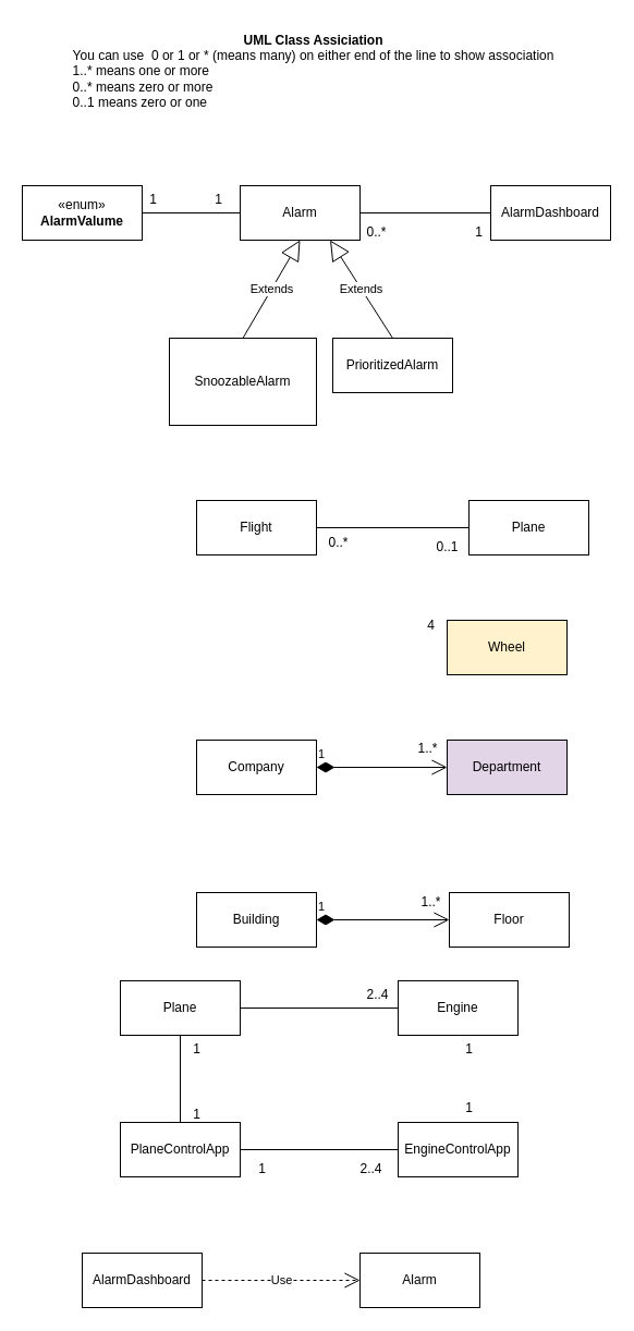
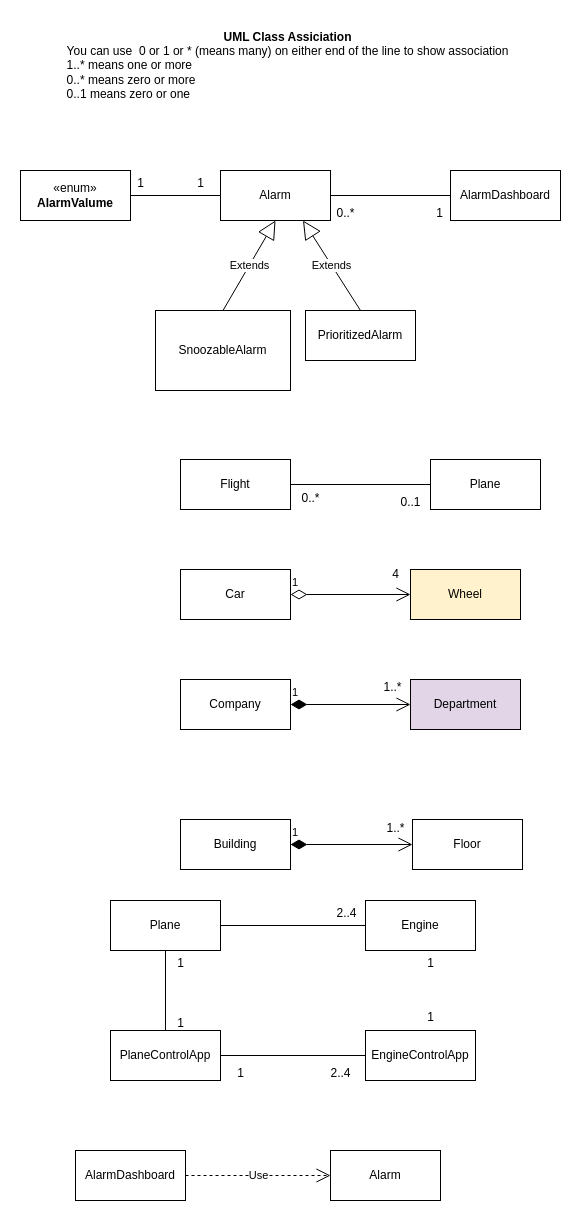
+ <mxCell id="13" value="Car" style="html=1;whiteSpace=wrap;" vertex="1" parent="1"><mxGeometry x="180" y="569" width="110" height="50" as="geometry" /></mxCell>
+ <mxCell id="16" value="1" style="endArrow=open;html=1;endSize=12;startArrow=diamondThin;startSize=14;startFill=0;edgeStyle=orthogonalEdgeStyle;align=left;verticalAlign=bottom;rounded=0;exitX=1;exitY=0.5;exitDx=0;exitDy=0;entryX=0;entryY=0.5;entryDx=0;entryDy=0;" edge="1" parent="1" source="13" target="14"><mxGeometry x="-1" y="3" relative="1" as="geometry"><mxPoint x="275" y="529" as="sourcePoint" /><mxPoint x="435" y="529" as="targetPoint" /></mxGeometry></mxCell>
